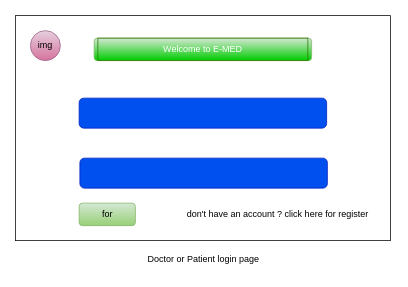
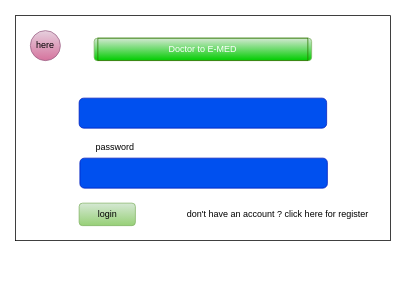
- <mxCell id="13" value="img" style="text;html=1;align=center;verticalAlign=middle;whiteSpace=wrap;rounded=0;" vertex="1" parent="1"><mxGeometry x="30" y="45" width="60" height="30" as="geometry" /></mxCell>
+ <mxCell id="13" value="here" style="text;html=1;align=center;verticalAlign=middle;whiteSpace=wrap;rounded=0;" vertex="1" parent="1"><mxGeometry x="30" y="45" width="60" height="30" as="geometry" /></mxCell>
- <mxCell id="5" value="Welcome to E-MED" style="text;html=1;align=center;verticalAlign=middle;whiteSpace=wrap;rounded=0;fillColor=none;fontColor=#ffffff;strokeColor=#2D7600;" vertex="1" parent="1"><mxGeometry x="130" y="50" width="280" height="30" as="geometry" /></mxCell>
+ <mxCell id="5" value="Doctor to E-MED" style="text;html=1;align=center;verticalAlign=middle;whiteSpace=wrap;rounded=0;fillColor=none;fontColor=#ffffff;strokeColor=#2D7600;" vertex="1" parent="1"><mxGeometry x="130" y="50" width="280" height="30" as="geometry" /></mxCell>
+ <mxCell id="8" value="password" style="text;html=1;align=center;verticalAlign=middle;whiteSpace=wrap;rounded=0;" vertex="1" parent="1"><mxGeometry x="106" y="180" width="94" height="30" as="geometry" /></mxCell>
- <mxCell id="10" value="for" style="text;html=1;align=center;verticalAlign=middle;whiteSpace=wrap;rounded=0;fontColor=light-dark(#000000,#000000);" vertex="1" parent="1"><mxGeometry x="112.5" y="270" width="60" height="30" as="geometry" /></mxCell>
+ <mxCell id="10" value="login" style="text;html=1;align=center;verticalAlign=middle;whiteSpace=wrap;rounded=0;fontColor=light-dark(#000000,#000000);" vertex="1" parent="1"><mxGeometry x="112.5" y="270" width="60" height="30" as="geometry" /></mxCell>
- <mxCell id="3" value="Doctor or Patient login page" style="text;html=1;align=center;verticalAlign=middle;whiteSpace=wrap;rounded=0;" vertex="1" parent="1"><mxGeometry x="20" y="330" width="502" height="30" as="geometry" /></mxCell>
